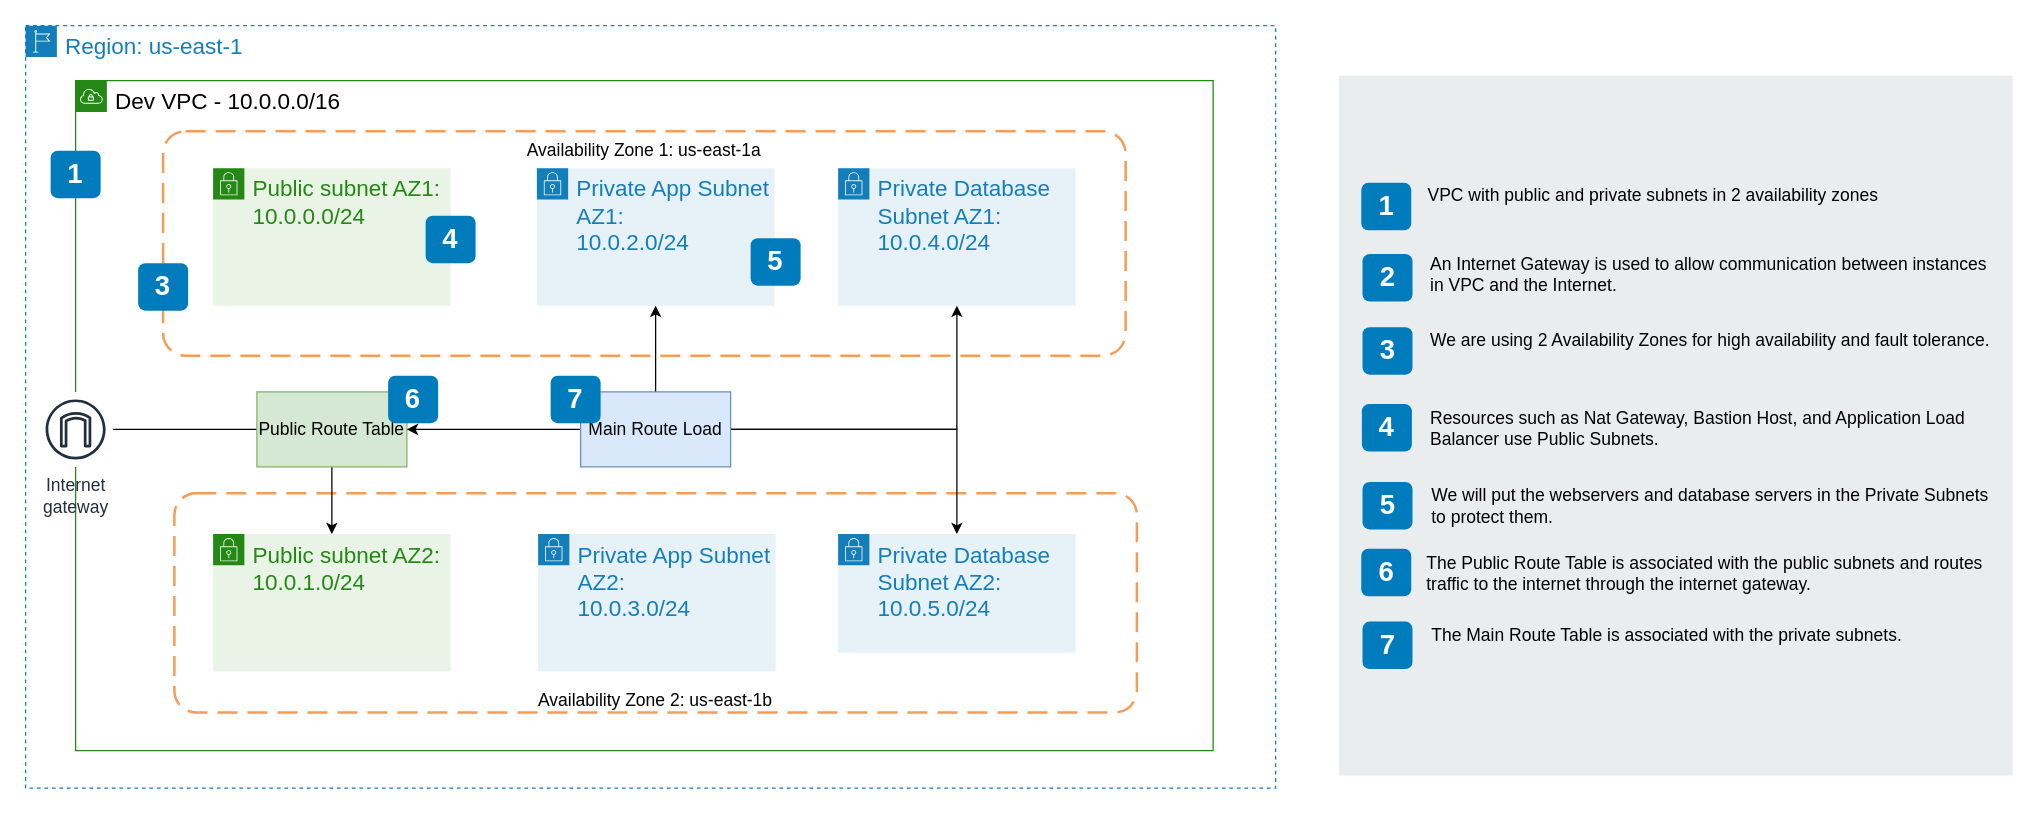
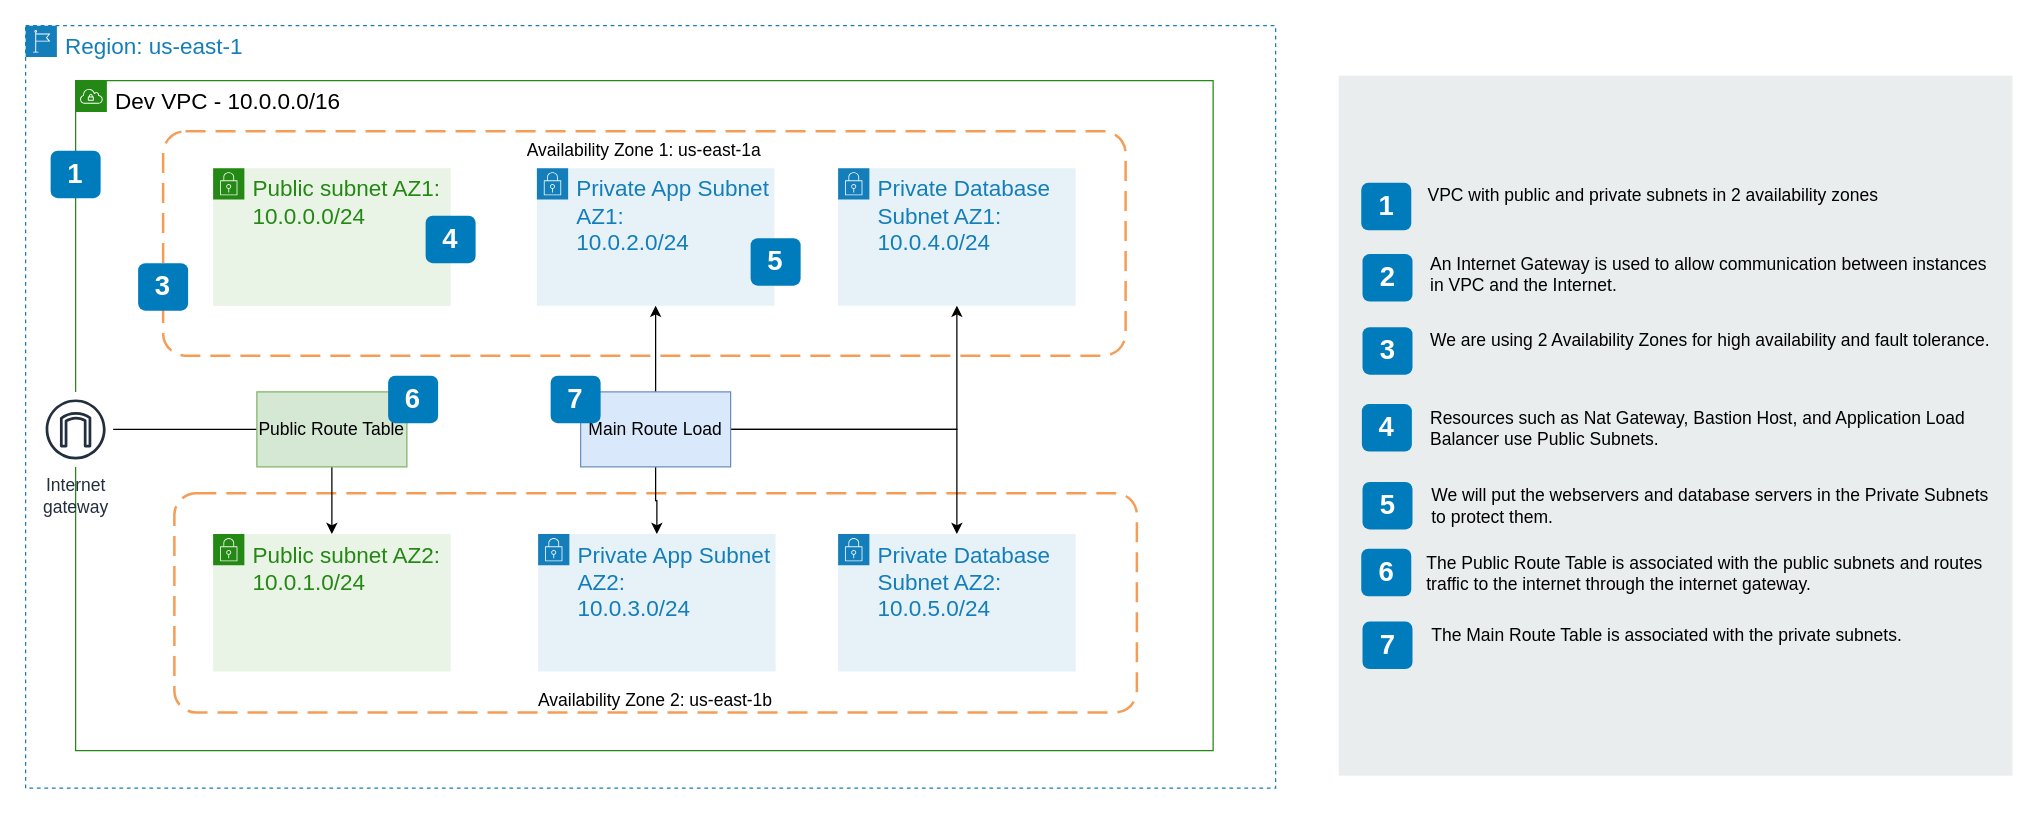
- <mxCell id="29" style="edgeStyle=orthogonalEdgeStyle;rounded=0;orthogonalLoop=1;jettySize=auto;html=1;" edge="1" parent="18" source="31" target="26"><mxGeometry relative="1" as="geometry" /></mxCell>
+ <mxCell id="29" style="edgeStyle=orthogonalEdgeStyle;rounded=0;orthogonalLoop=1;jettySize=auto;html=1;" edge="1" parent="18" source="31" target="32"><mxGeometry relative="1" as="geometry" /></mxCell>
- <mxCell id="33" value="&lt;font style=&quot;font-size: 18px;&quot;&gt;Private Database Subnet AZ2: 10.0.5.0/24&lt;/font&gt;" style="points=[[0,0],[0.25,0],[0.5,0],[0.75,0],[1,0],[1,0.25],[1,0.5],[1,0.75],[1,1],[0.75,1],[0.5,1],[0.25,1],[0,1],[0,0.75],[0,0.5],[0,0.25]];outlineConnect=0;gradientColor=none;html=1;whiteSpace=wrap;fontSize=12;fontStyle=0;container=1;pointerEvents=0;collapsible=0;recursiveResize=0;shape=mxgraph.aws4.group;grIcon=mxgraph.aws4.group_security_group;grStroke=0;strokeColor=#147EBA;fillColor=#E6F2F8;verticalAlign=top;align=left;spacingLeft=30;fontColor=#147EBA;dashed=0;" vertex="1" parent="18"><mxGeometry x="610" y="362.75" width="190" height="95" as="geometry" /></mxCell>
+ <mxCell id="33" value="&lt;font style=&quot;font-size: 18px;&quot;&gt;Private Database Subnet AZ2: 10.0.5.0/24&lt;/font&gt;" style="points=[[0,0],[0.25,0],[0.5,0],[0.75,0],[1,0],[1,0.25],[1,0.5],[1,0.75],[1,1],[0.75,1],[0.5,1],[0.25,1],[0,1],[0,0.75],[0,0.5],[0,0.25]];outlineConnect=0;gradientColor=none;html=1;whiteSpace=wrap;fontSize=12;fontStyle=0;container=1;pointerEvents=0;collapsible=0;recursiveResize=0;shape=mxgraph.aws4.group;grIcon=mxgraph.aws4.group_security_group;grStroke=0;strokeColor=#147EBA;fillColor=#E6F2F8;verticalAlign=top;align=left;spacingLeft=30;fontColor=#147EBA;dashed=0;" vertex="1" parent="18"><mxGeometry x="610" y="362.75" width="190" height="110" as="geometry" /></mxCell>
